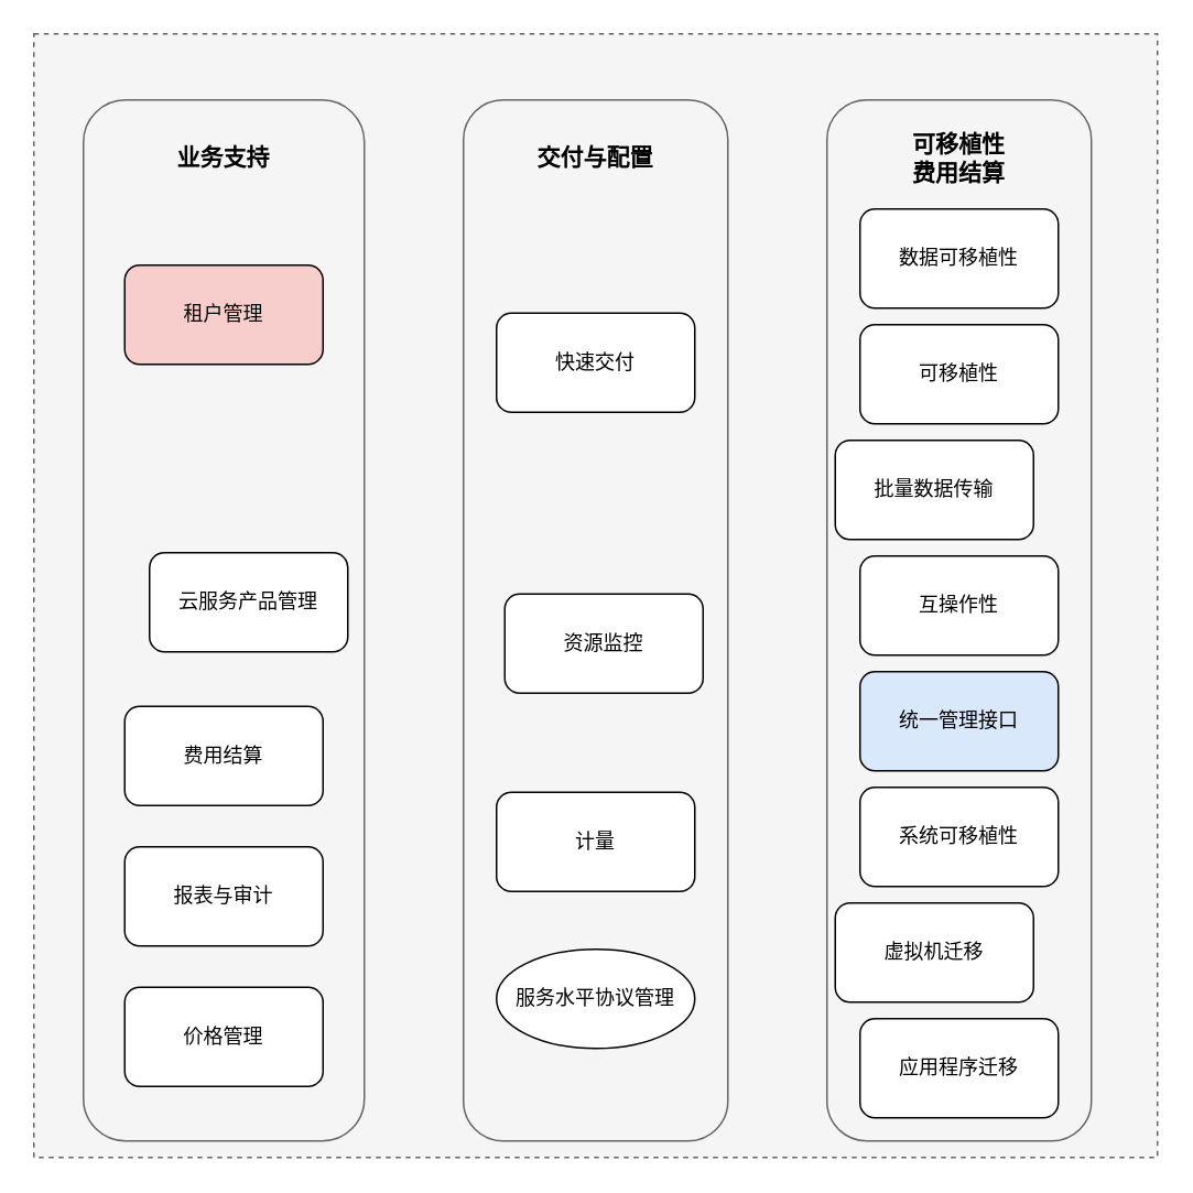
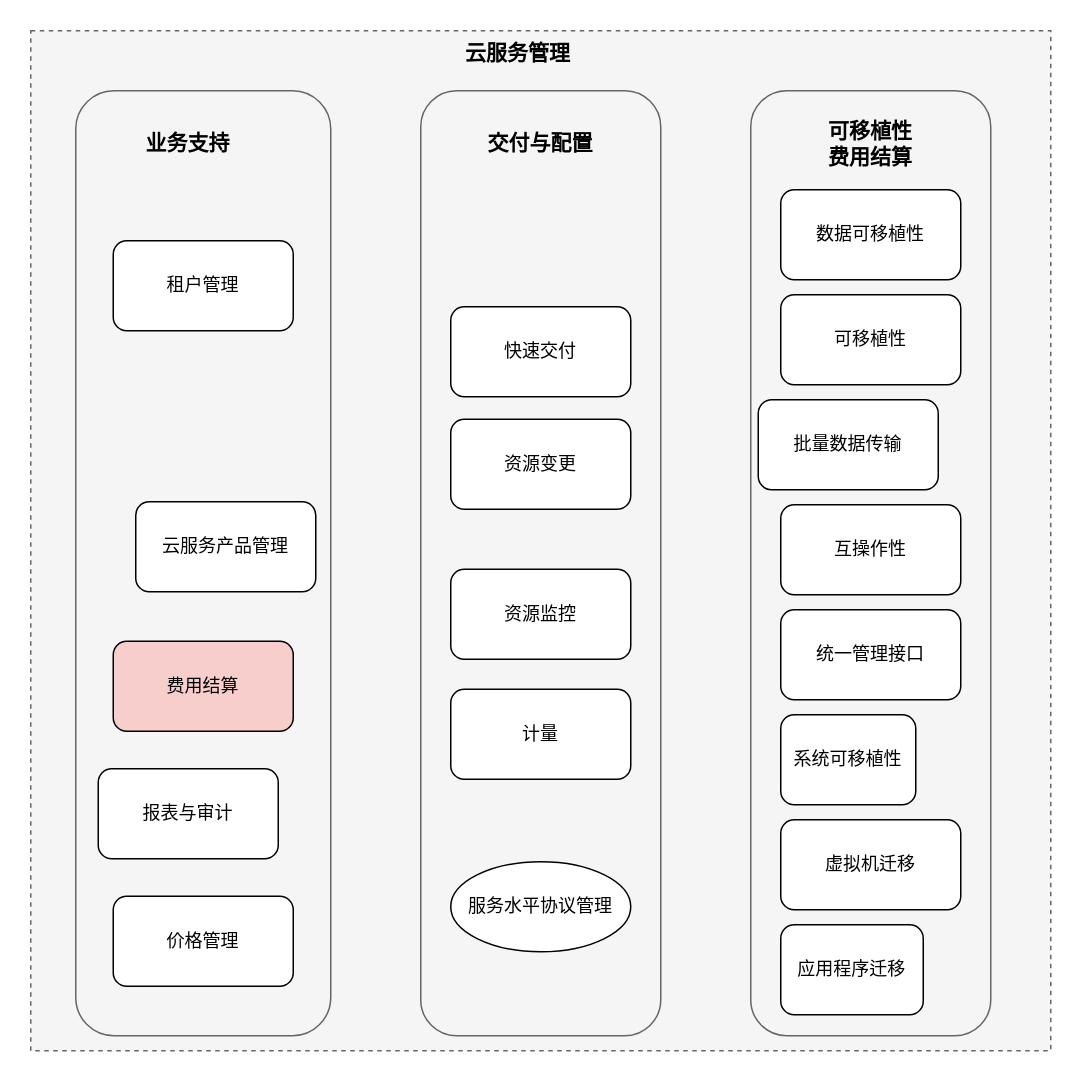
+ <mxCell id="27" value="云服务管理" style="text;html=1;strokeColor=none;fillColor=none;align=center;verticalAlign=middle;whiteSpace=wrap;rounded=0;fontSize=14;fontStyle=1" parent="1" vertex="1"><mxGeometry x="250" y="20" width="190" height="30" as="geometry" /></mxCell>
- <mxCell id="11" value="&lt;b&gt;&lt;font style=&quot;font-size: 14px&quot;&gt;业务支持&lt;/font&gt;&lt;/b&gt;" style="text;html=1;strokeColor=none;fillColor=none;align=center;verticalAlign=middle;whiteSpace=wrap;rounded=0;" parent="1" vertex="1"><mxGeometry x="105" y="80" width="60" height="30" as="geometry" /></mxCell>
+ <mxCell id="11" value="&lt;b&gt;&lt;font style=&quot;font-size: 14px&quot;&gt;业务支持&lt;/font&gt;&lt;/b&gt;" style="text;html=1;strokeColor=none;fillColor=none;align=center;verticalAlign=middle;whiteSpace=wrap;rounded=0;" parent="1" vertex="1"><mxGeometry x="95" y="80" width="60" height="30" as="geometry" /></mxCell>
- <mxCell id="6" value="租户管理" style="rounded=1;whiteSpace=wrap;html=1;fillColor=#f8cecc;" parent="1" vertex="1"><mxGeometry x="75" y="160" width="120" height="60" as="geometry" /></mxCell>
+ <mxCell id="6" value="租户管理" style="rounded=1;whiteSpace=wrap;html=1;" parent="1" vertex="1"><mxGeometry x="75" y="160" width="120" height="60" as="geometry" /></mxCell>
- <mxCell id="13" value="快速交付" style="rounded=1;whiteSpace=wrap;html=1;" parent="1" vertex="1"><mxGeometry x="300" y="189" width="120" height="60" as="geometry" /></mxCell>
+ <mxCell id="13" value="快速交付" style="rounded=1;whiteSpace=wrap;html=1;" parent="1" vertex="1"><mxGeometry x="300" y="204" width="120" height="60" as="geometry" /></mxCell>
+ <mxCell id="14" value="资源变更" style="rounded=1;whiteSpace=wrap;html=1;" parent="1" vertex="1"><mxGeometry x="300" y="279" width="120" height="60" as="geometry" /></mxCell>
- <mxCell id="15" value="资源监控" style="rounded=1;whiteSpace=wrap;html=1;" parent="1" vertex="1"><mxGeometry x="305" y="359" width="120" height="60" as="geometry" /></mxCell>
+ <mxCell id="15" value="资源监控" style="rounded=1;whiteSpace=wrap;html=1;" parent="1" vertex="1"><mxGeometry x="300" y="379" width="120" height="60" as="geometry" /></mxCell>
- <mxCell id="23" value="统一管理接口" style="rounded=1;whiteSpace=wrap;html=1;fillColor=#dae8fc;" parent="1" vertex="1"><mxGeometry x="520" y="406" width="120" height="60" as="geometry" /></mxCell>
+ <mxCell id="23" value="统一管理接口" style="rounded=1;whiteSpace=wrap;html=1;" parent="1" vertex="1"><mxGeometry x="520" y="406" width="120" height="60" as="geometry" /></mxCell>
- <mxCell id="8" value="费用结算" style="rounded=1;whiteSpace=wrap;html=1;" parent="1" vertex="1"><mxGeometry x="75" y="427" width="120" height="60" as="geometry" /></mxCell>
+ <mxCell id="8" value="费用结算" style="rounded=1;whiteSpace=wrap;html=1;fillColor=#f8cecc;" parent="1" vertex="1"><mxGeometry x="75" y="427" width="120" height="60" as="geometry" /></mxCell>
- <mxCell id="24" value="系统可移植性" style="rounded=1;whiteSpace=wrap;html=1;" parent="1" vertex="1"><mxGeometry x="520" y="476" width="120" height="60" as="geometry" /></mxCell>
+ <mxCell id="24" value="系统可移植性" style="rounded=1;whiteSpace=wrap;html=1;" parent="1" vertex="1"><mxGeometry x="520" y="476" width="90" height="60" as="geometry" /></mxCell>
- <mxCell id="16" value="计量" style="rounded=1;whiteSpace=wrap;html=1;" parent="1" vertex="1"><mxGeometry x="300" y="479" width="120" height="60" as="geometry" /></mxCell>
+ <mxCell id="16" value="计量" style="rounded=1;whiteSpace=wrap;html=1;" parent="1" vertex="1"><mxGeometry x="300" y="459" width="120" height="60" as="geometry" /></mxCell>
- <mxCell id="9" value="报表与审计" style="rounded=1;whiteSpace=wrap;html=1;" parent="1" vertex="1"><mxGeometry x="75" y="512" width="120" height="60" as="geometry" /></mxCell>
+ <mxCell id="9" value="报表与审计" style="rounded=1;whiteSpace=wrap;html=1;" parent="1" vertex="1"><mxGeometry x="65" y="512" width="120" height="60" as="geometry" /></mxCell>
- <mxCell id="25" value="虚拟机迁移" style="rounded=1;whiteSpace=wrap;html=1;" parent="1" vertex="1"><mxGeometry x="505" y="546" width="120" height="60" as="geometry" /></mxCell>
+ <mxCell id="25" value="虚拟机迁移" style="rounded=1;whiteSpace=wrap;html=1;" parent="1" vertex="1"><mxGeometry x="520" y="546" width="120" height="60" as="geometry" /></mxCell>
- <mxCell id="26" value="应用程序迁移" style="rounded=1;whiteSpace=wrap;html=1;" parent="1" vertex="1"><mxGeometry x="520" y="616" width="120" height="60" as="geometry" /></mxCell>
+ <mxCell id="26" value="应用程序迁移" style="rounded=1;whiteSpace=wrap;html=1;" parent="1" vertex="1"><mxGeometry x="520" y="616" width="95" height="60" as="geometry" /></mxCell>
